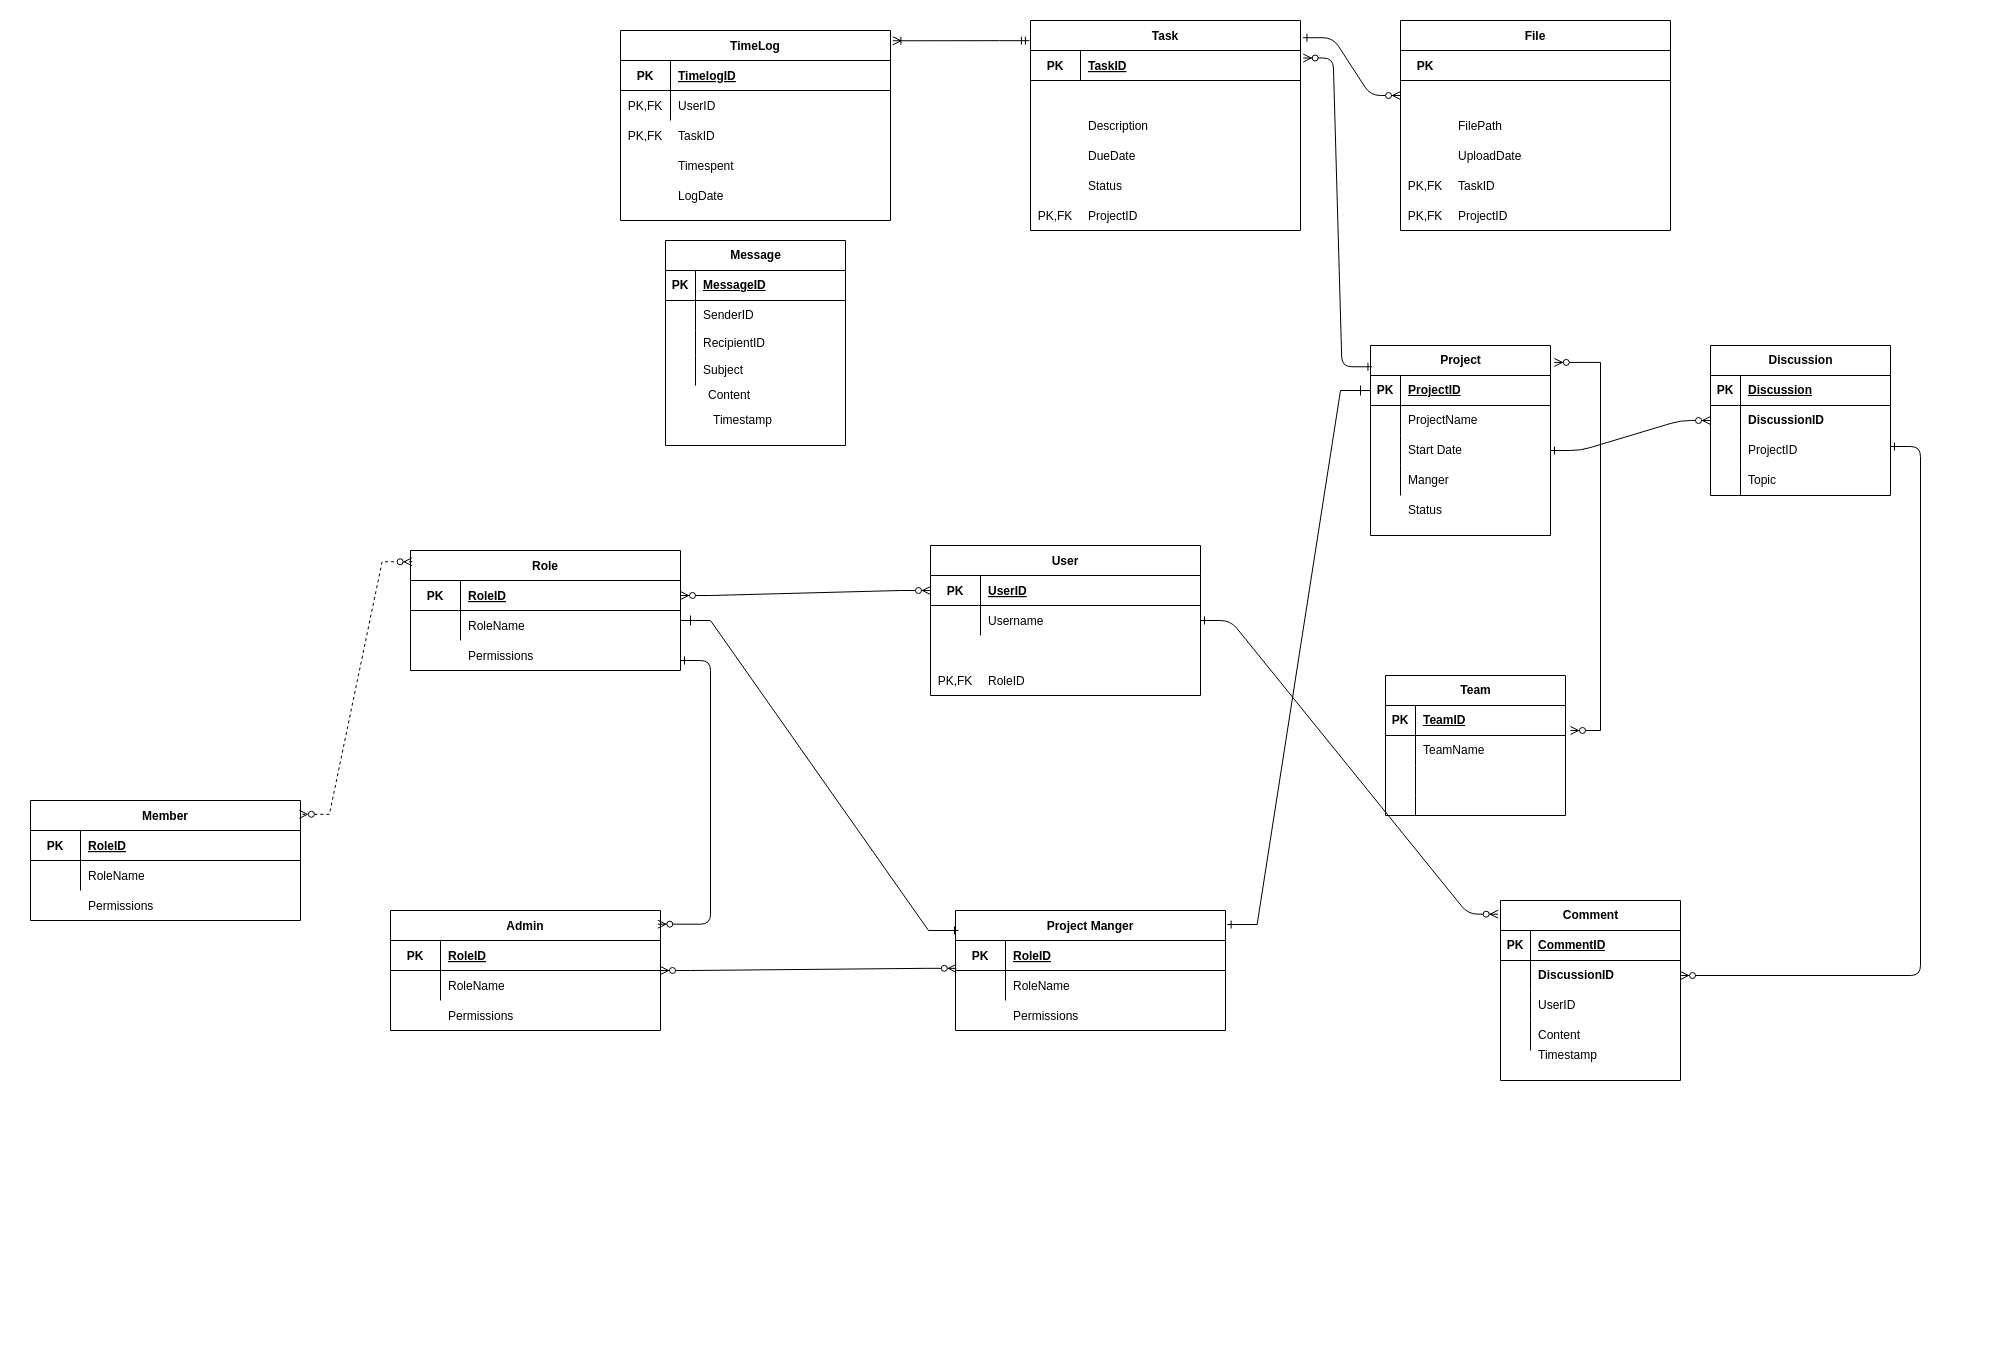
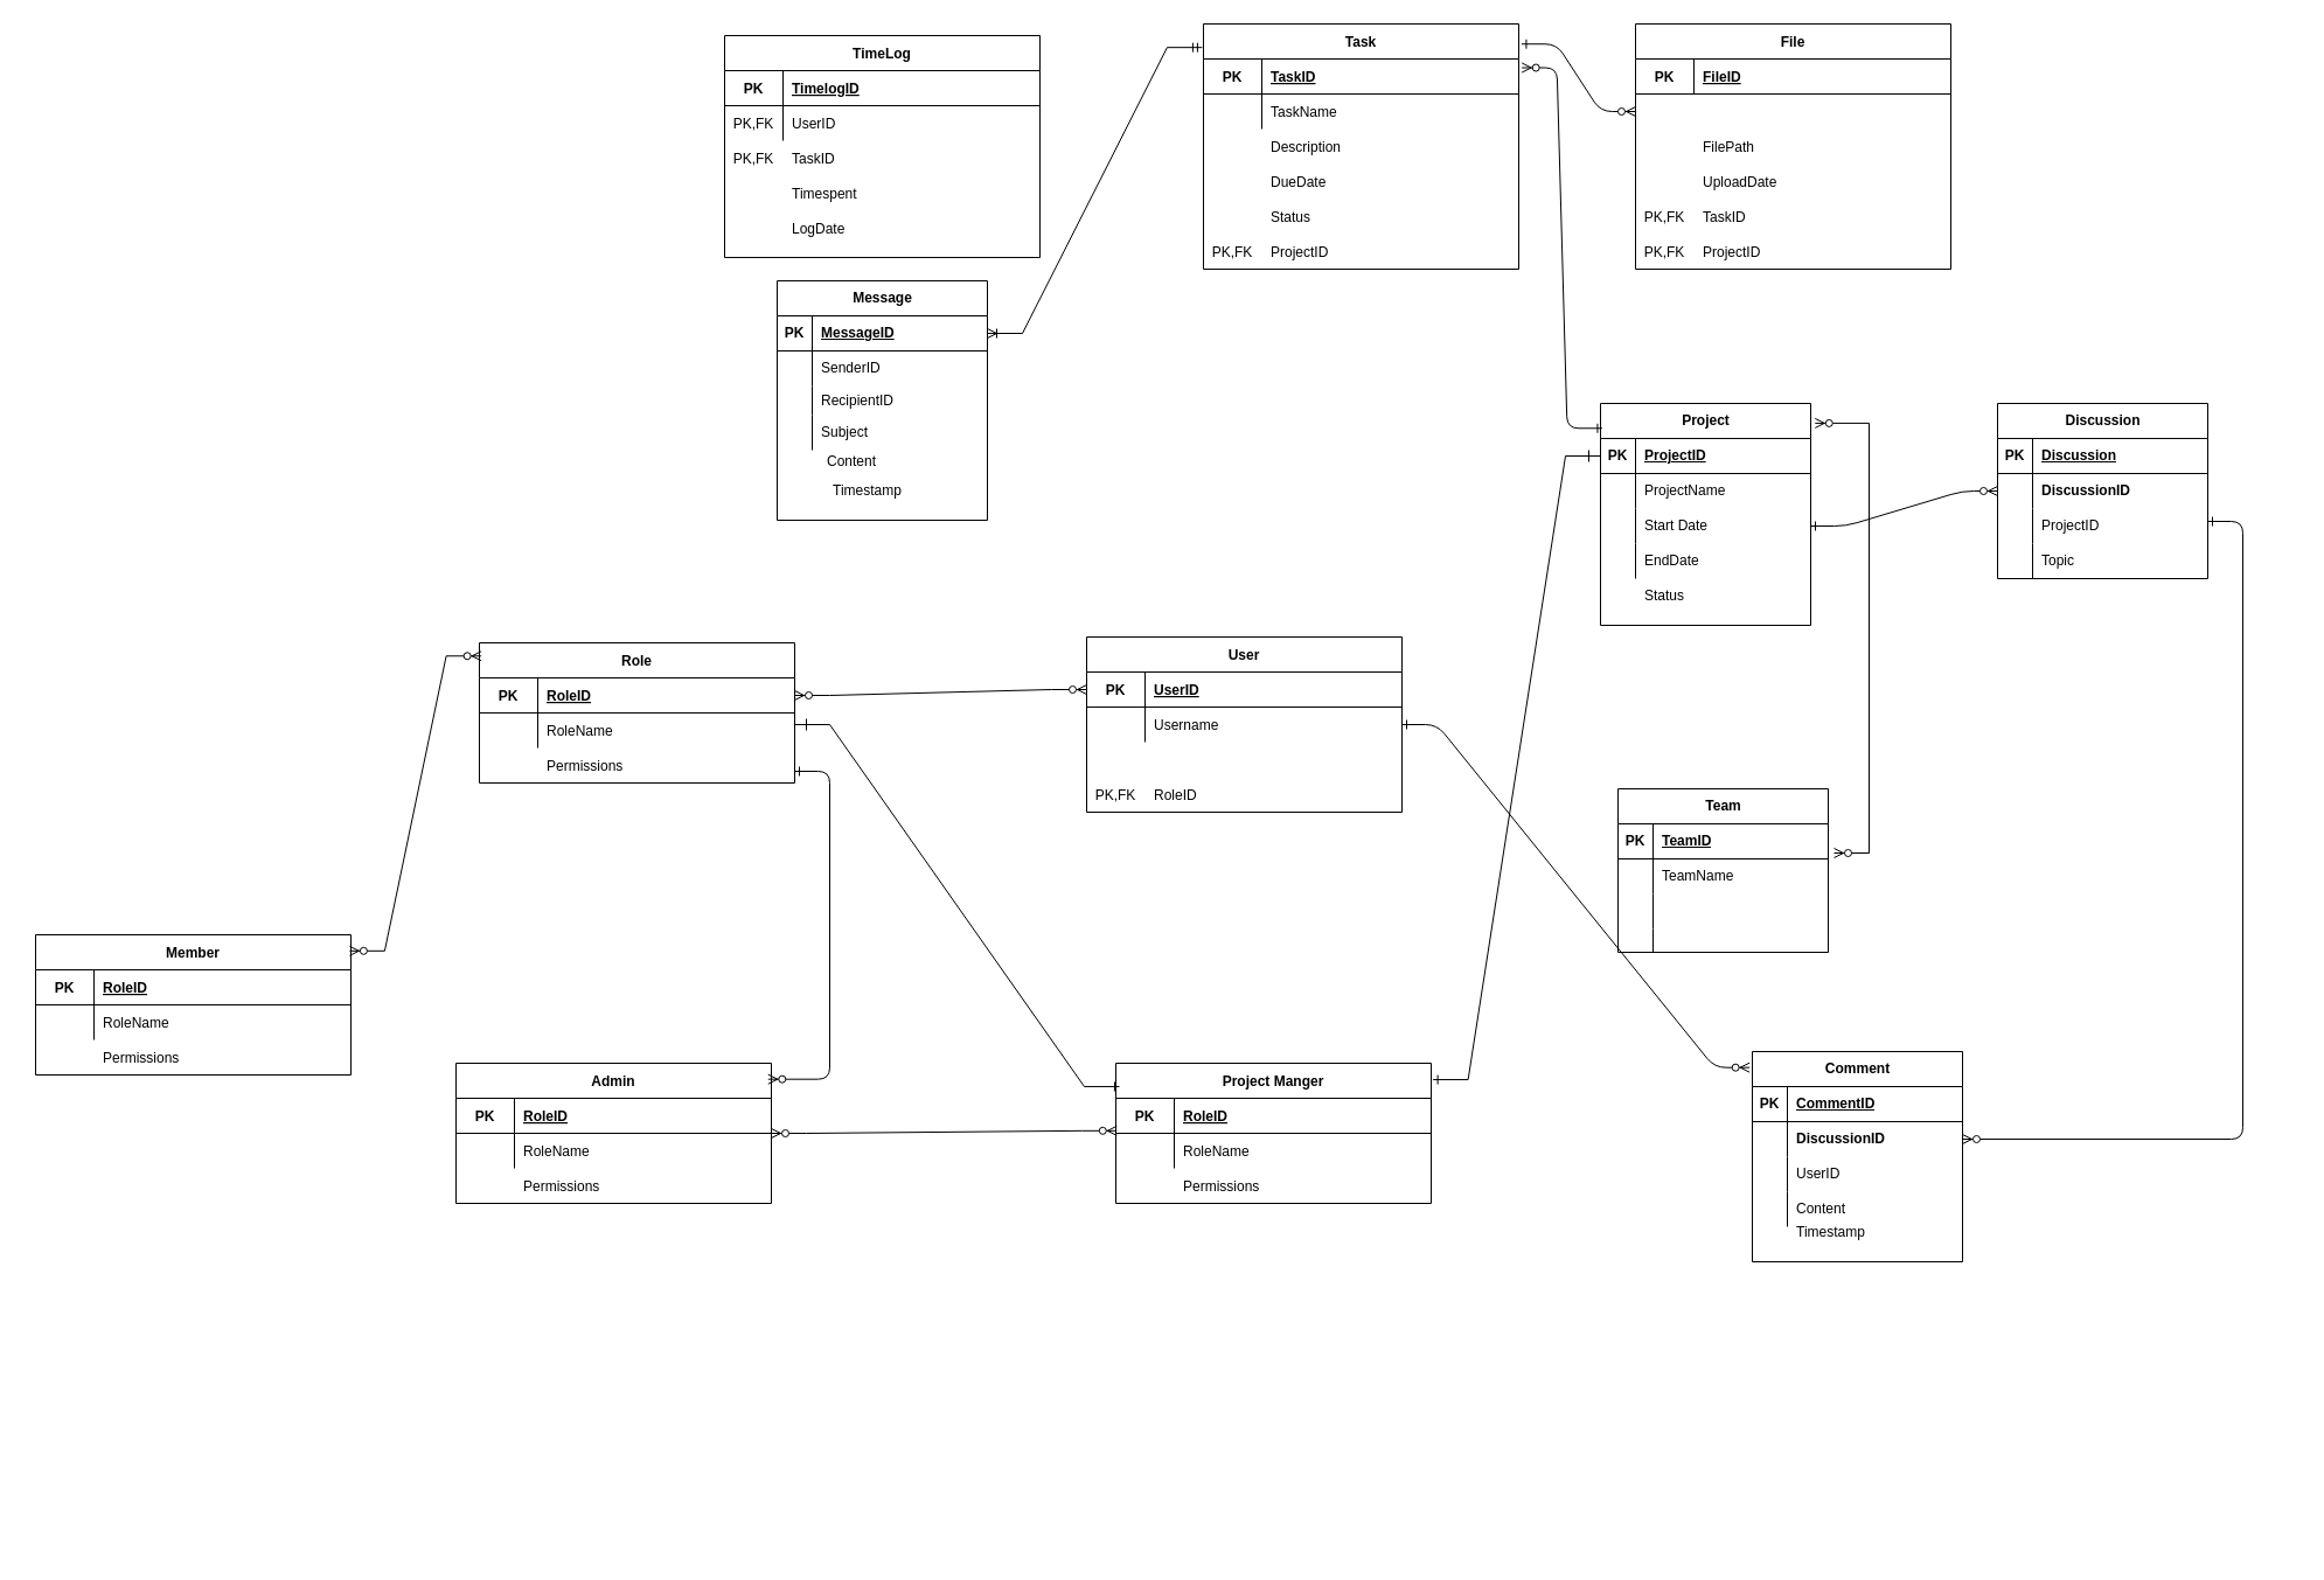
- <mxCell id="163" value="" style="edgeStyle=entityRelationEdgeStyle;fontSize=12;html=1;endArrow=ERoneToMany;startArrow=ERmandOne;rounded=0;exitX=-0.004;exitY=0.096;exitDx=0;exitDy=0;exitPerimeter=0;entryX=1.009;entryY=0.054;entryDx=0;entryDy=0;entryPerimeter=0;" edge="1" parent="1" source="79" target="3"><mxGeometry width="100" height="100" relative="1" as="geometry"><mxPoint x="920" y="200" as="sourcePoint" /><mxPoint x="1020" y="100" as="targetPoint" /></mxGeometry></mxCell>
+ <mxCell id="163" value="" style="edgeStyle=entityRelationEdgeStyle;fontSize=12;html=1;endArrow=ERoneToMany;startArrow=ERmandOne;rounded=0;exitX=-0.004;exitY=0.096;exitDx=0;exitDy=0;exitPerimeter=0;" edge="1" parent="1" source="79" target="52"><mxGeometry width="100" height="100" relative="1" as="geometry"><mxPoint x="920" y="200" as="sourcePoint" /><mxPoint x="1020" y="100" as="targetPoint" /></mxGeometry></mxCell>
+ <mxCell id="94" value="FileID" style="shape=partialRectangle;overflow=hidden;connectable=0;fillColor=none;top=0;left=0;bottom=0;right=0;align=left;spacingLeft=6;fontStyle=5;" vertex="1" parent="92"><mxGeometry x="50" width="220" height="30" as="geometry"><mxRectangle width="220" height="30" as="alternateBounds" /></mxGeometry></mxCell>
+ <mxCell id="85" value="TaskName" style="shape=partialRectangle;overflow=hidden;connectable=0;fillColor=none;top=0;left=0;bottom=0;right=0;align=left;spacingLeft=6;" vertex="1" parent="83"><mxGeometry x="50" width="220" height="30" as="geometry"><mxRectangle width="220" height="30" as="alternateBounds" /></mxGeometry></mxCell>
- <mxCell id="22" value="Manger" style="shape=partialRectangle;connectable=0;fillColor=none;top=0;left=0;bottom=0;right=0;align=left;spacingLeft=6;overflow=hidden;whiteSpace=wrap;html=1;" vertex="1" parent="20"><mxGeometry x="30" width="150" height="30" as="geometry"><mxRectangle width="150" height="30" as="alternateBounds" /></mxGeometry></mxCell>
+ <mxCell id="22" value="EndDate" style="shape=partialRectangle;connectable=0;fillColor=none;top=0;left=0;bottom=0;right=0;align=left;spacingLeft=6;overflow=hidden;whiteSpace=wrap;html=1;" vertex="1" parent="20"><mxGeometry x="30" width="150" height="30" as="geometry"><mxRectangle width="150" height="30" as="alternateBounds" /></mxGeometry></mxCell>
- <mxCell id="157" value="" style="edgeStyle=entityRelationEdgeStyle;fontSize=12;html=1;endArrow=ERzeroToMany;endFill=1;startArrow=ERzeroToMany;rounded=0;entryX=0.996;entryY=0.115;entryDx=0;entryDy=0;entryPerimeter=0;exitX=0.006;exitY=0.094;exitDx=0;exitDy=0;exitPerimeter=0;dashed=1;" edge="1" parent="1" source="103" target="143"><mxGeometry width="100" height="100" relative="1" as="geometry"><mxPoint x="546" y="864" as="sourcePoint" /><mxPoint x="530" y="496" as="targetPoint" /><Array as="points"><mxPoint x="586" y="814" /><mxPoint x="646" y="824" /><mxPoint x="350" y="430" /><mxPoint x="390" y="450" /></Array></mxGeometry></mxCell>
+ <mxCell id="157" value="" style="edgeStyle=entityRelationEdgeStyle;fontSize=12;html=1;endArrow=ERzeroToMany;endFill=1;startArrow=ERzeroToMany;rounded=0;entryX=0.996;entryY=0.115;entryDx=0;entryDy=0;entryPerimeter=0;exitX=0.006;exitY=0.094;exitDx=0;exitDy=0;exitPerimeter=0;" edge="1" parent="1" source="103" target="143"><mxGeometry width="100" height="100" relative="1" as="geometry"><mxPoint x="546" y="864" as="sourcePoint" /><mxPoint x="530" y="496" as="targetPoint" /><Array as="points"><mxPoint x="586" y="814" /><mxPoint x="646" y="824" /><mxPoint x="350" y="430" /><mxPoint x="390" y="450" /></Array></mxGeometry></mxCell>
